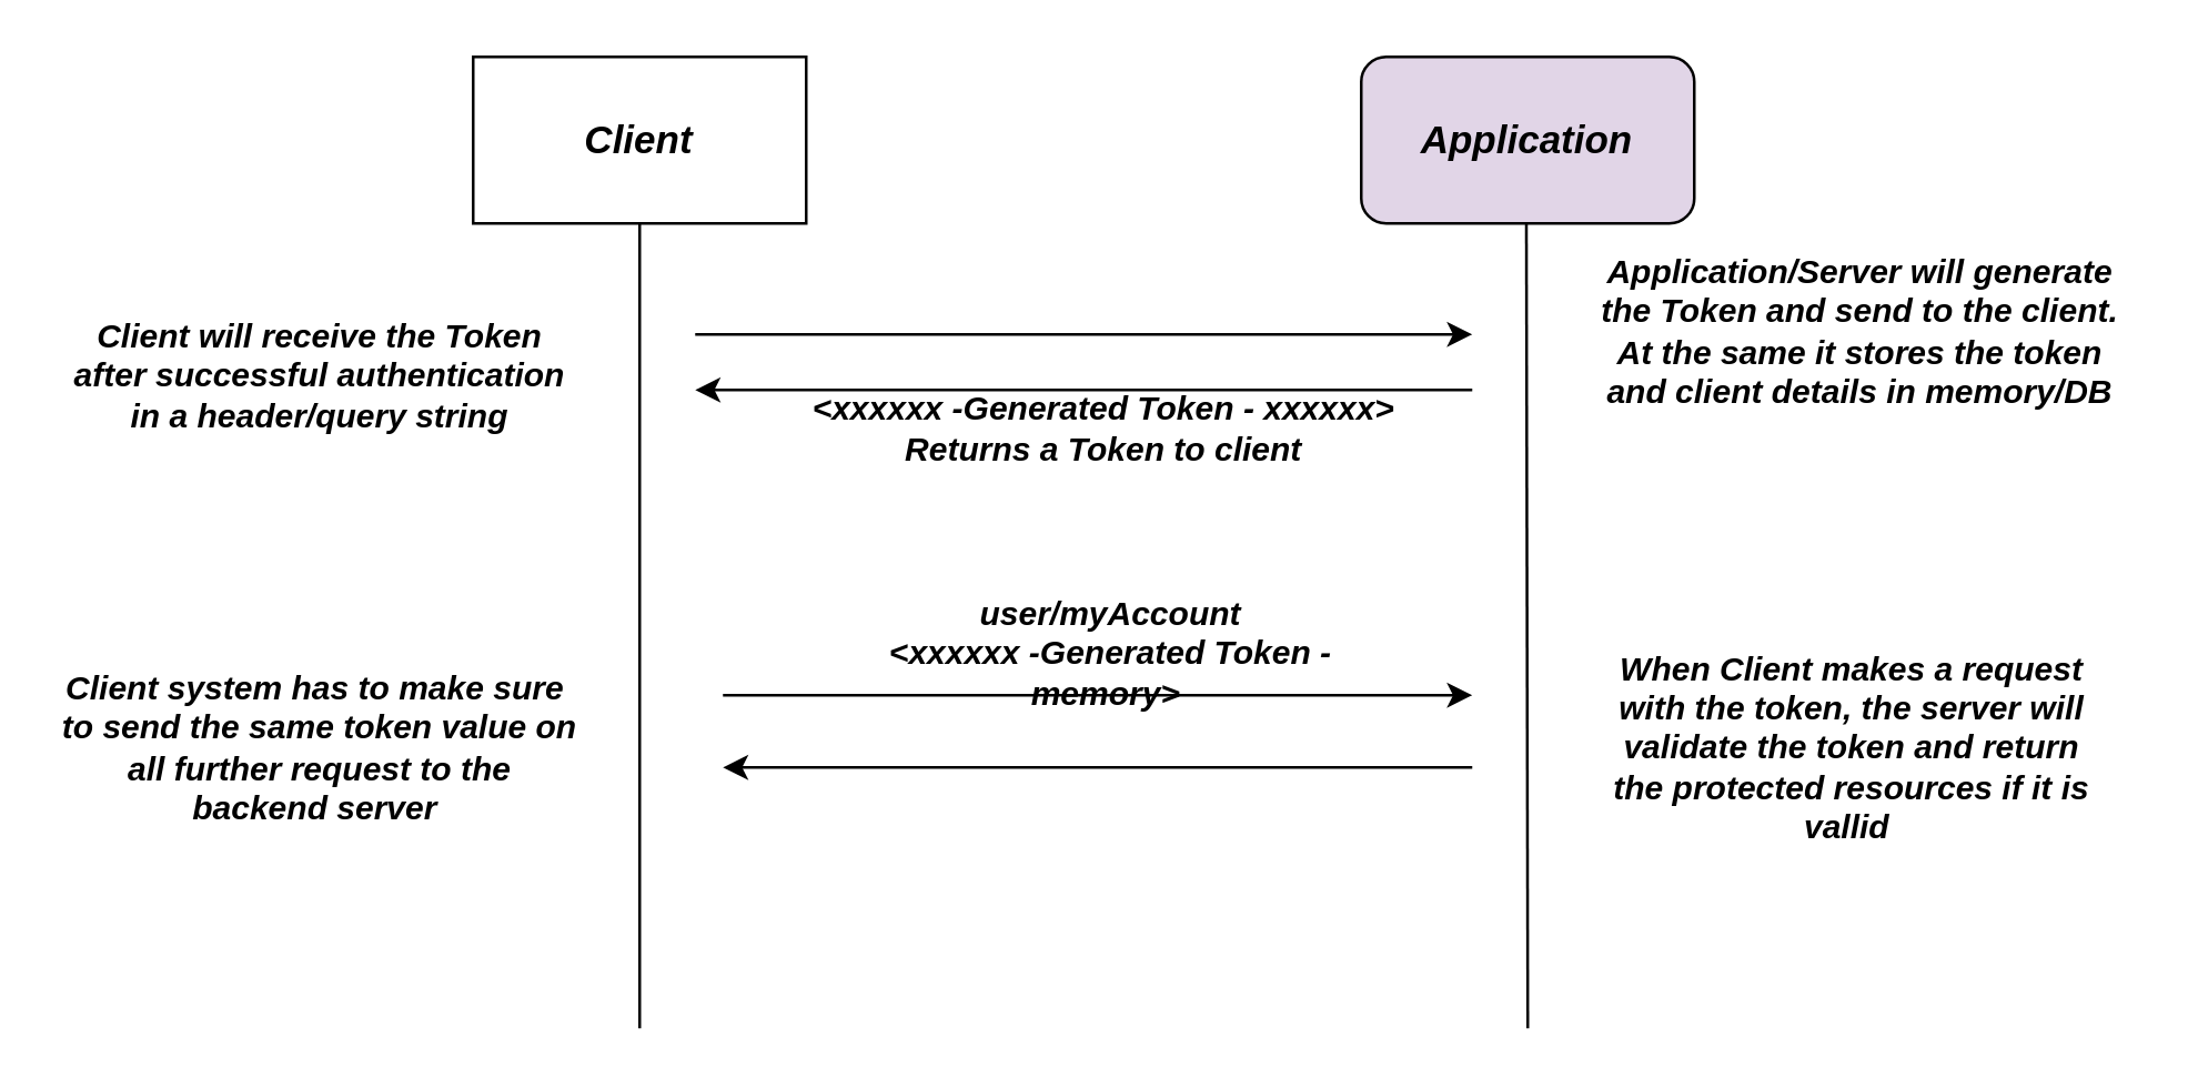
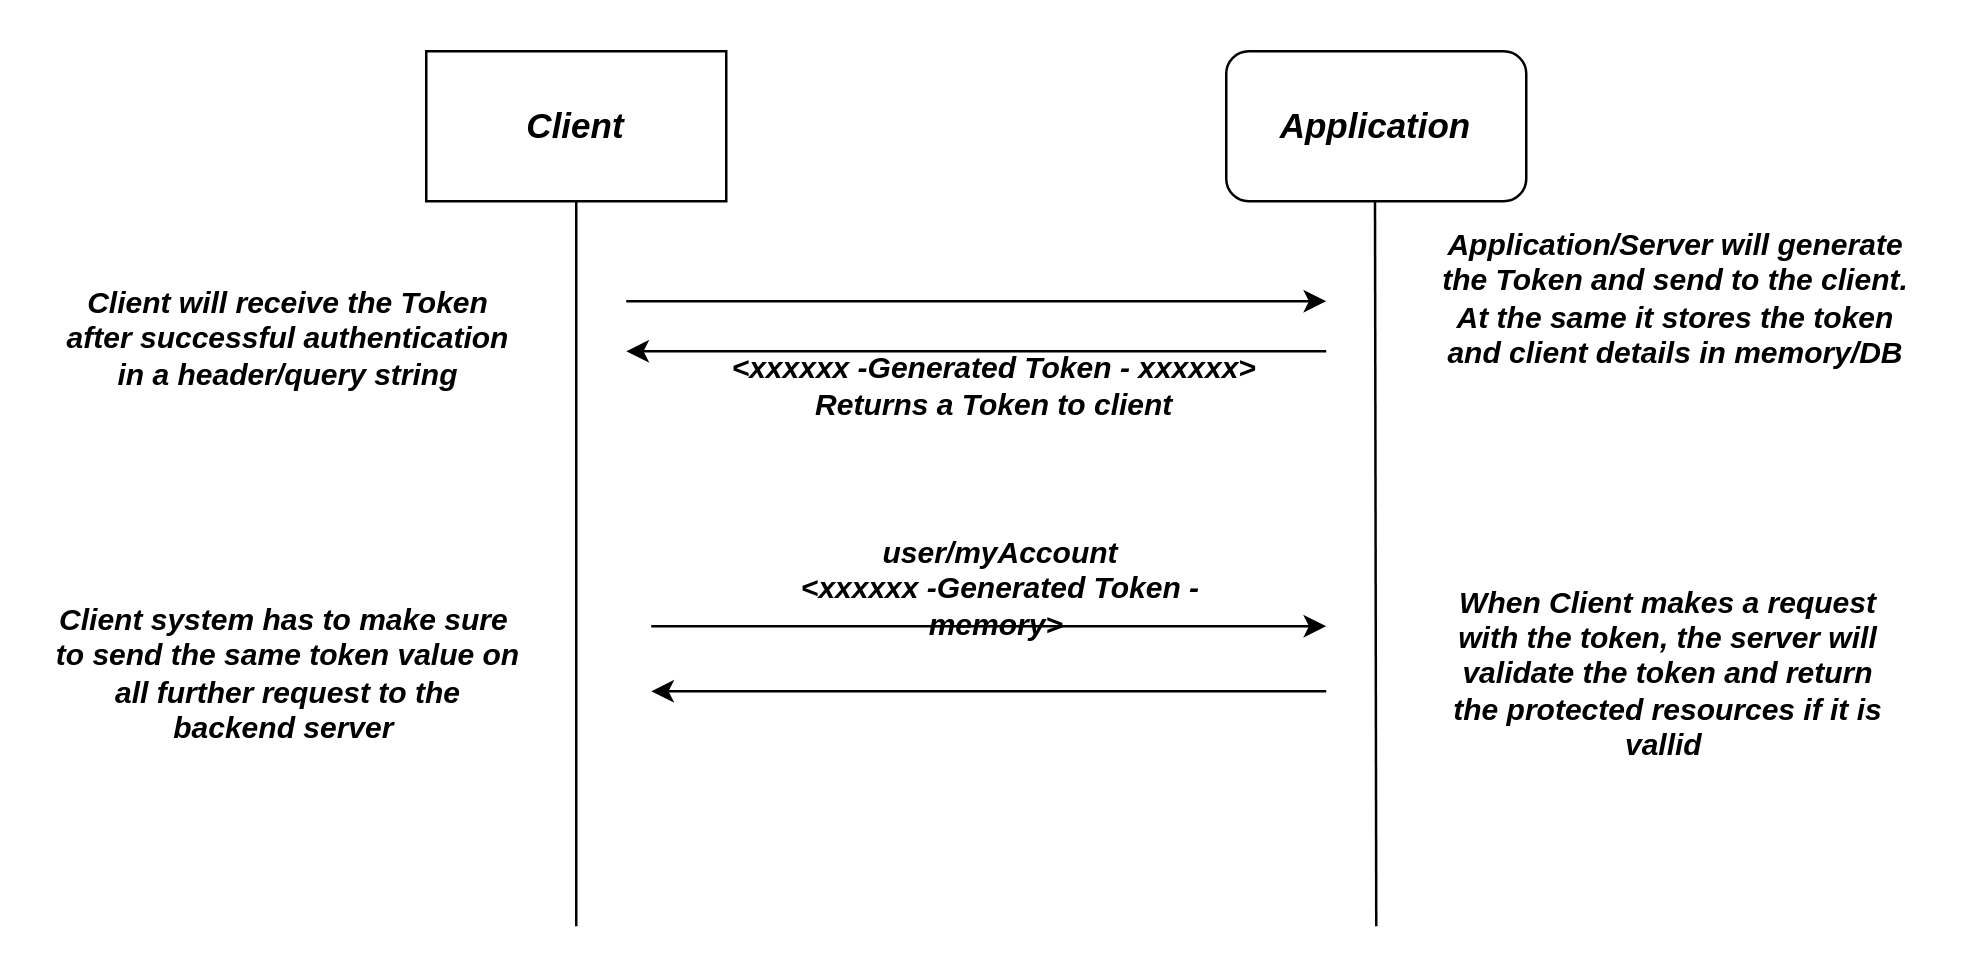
- <mxCell id="3" value="&lt;font style=&quot;font-size: 14px;&quot;&gt;&lt;b&gt;&lt;i&gt;Application&lt;/i&gt;&lt;/b&gt;&lt;/font&gt;" style="rounded=1;whiteSpace=wrap;html=1;fillColor=#e1d5e7;" vertex="1" parent="1"><mxGeometry x="490" y="20" width="120" height="60" as="geometry" /></mxCell>
+ <mxCell id="3" value="&lt;font style=&quot;font-size: 14px;&quot;&gt;&lt;b&gt;&lt;i&gt;Application&lt;/i&gt;&lt;/b&gt;&lt;/font&gt;" style="rounded=1;whiteSpace=wrap;html=1;" vertex="1" parent="1"><mxGeometry x="490" y="20" width="120" height="60" as="geometry" /></mxCell>
